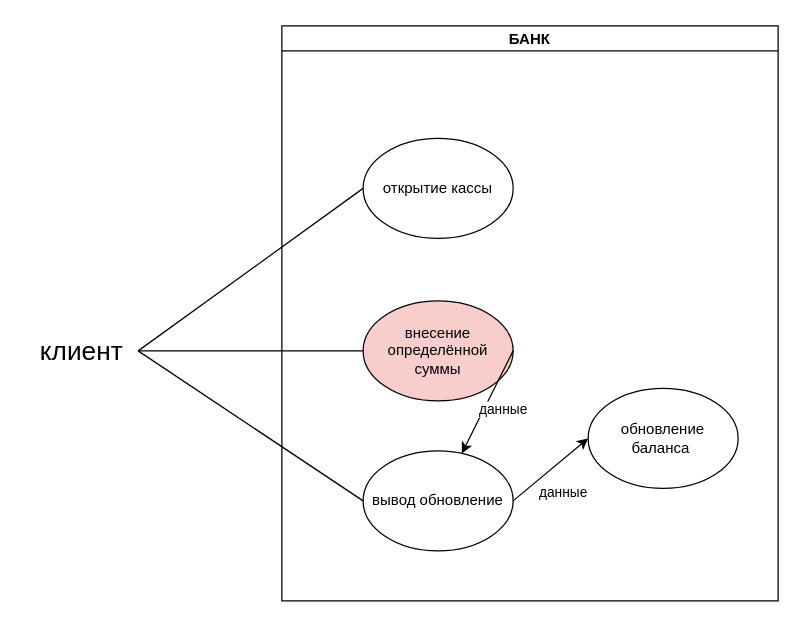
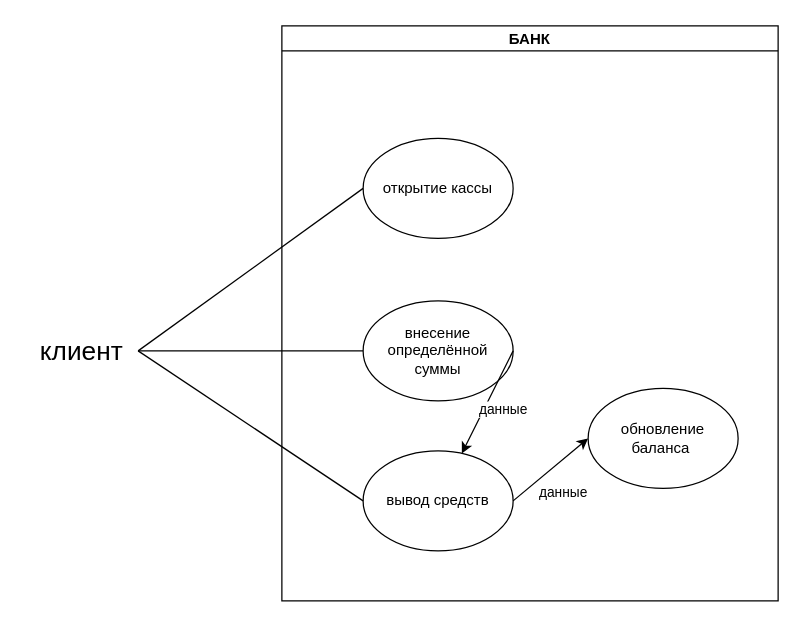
- <mxCell id="4" value="внесение определённой суммы" style="ellipse;whiteSpace=wrap;html=1;fillColor=#f8cecc;" vertex="1" parent="2"><mxGeometry x="65" y="220" width="120" height="80" as="geometry" /></mxCell>
+ <mxCell id="4" value="внесение определённой суммы" style="ellipse;whiteSpace=wrap;html=1;" vertex="1" parent="2"><mxGeometry x="65" y="220" width="120" height="80" as="geometry" /></mxCell>
- <mxCell id="5" value="вывод обновление" style="ellipse;whiteSpace=wrap;html=1;" vertex="1" parent="2"><mxGeometry x="65" y="340" width="120" height="80" as="geometry" /></mxCell>
+ <mxCell id="5" value="вывод средств" style="ellipse;whiteSpace=wrap;html=1;" vertex="1" parent="2"><mxGeometry x="65" y="340" width="120" height="80" as="geometry" /></mxCell>
